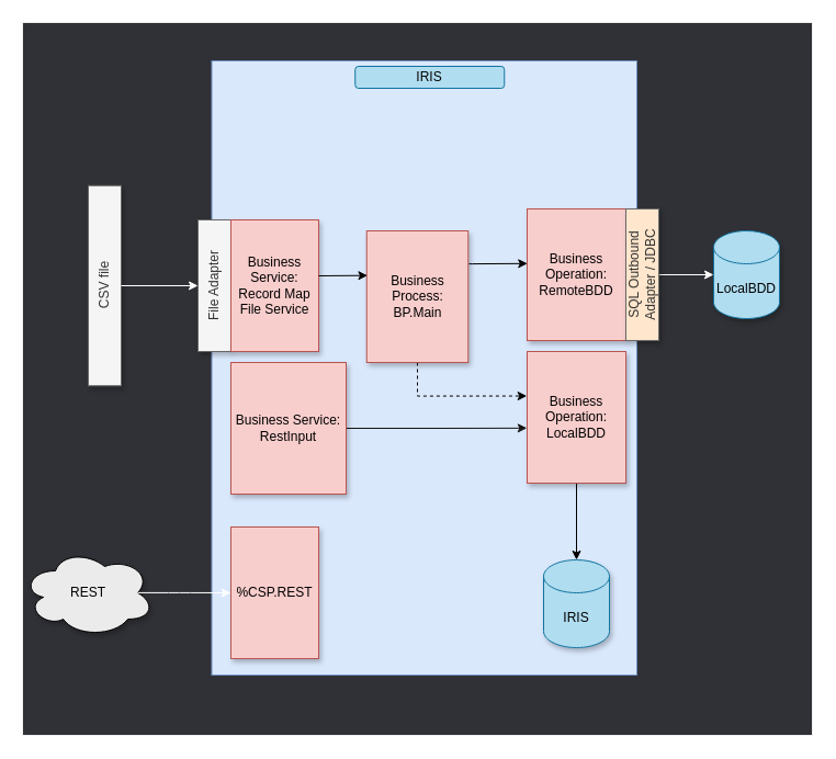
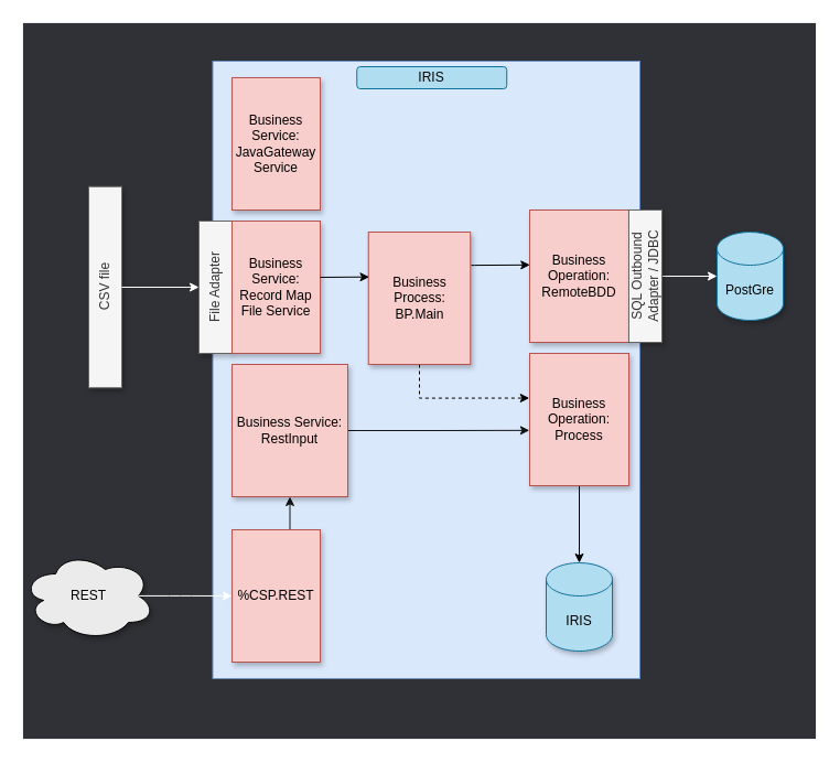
+ <mxCell id="23" value="&lt;font color=&quot;#000000&quot;&gt;Business Service:&lt;br&gt;JavaGateway Service&lt;/font&gt;" style="rounded=0;html=1;verticalAlign=middle;fillColor=#f8cecc;strokeColor=#b85450;shadow=1;whiteSpace=wrap;" parent="1" vertex="1"><mxGeometry x="210" y="70" width="80" height="120" as="geometry" /></mxCell>
- <mxCell id="24" value="SQL Outbound Adapter / JDBC" style="rounded=0;whiteSpace=wrap;html=1;verticalAlign=middle;horizontal=0;align=center;fillColor=#ffe6cc;strokeColor=#666666;fontColor=#333333;shadow=1;" parent="1" vertex="1"><mxGeometry x="570" y="190" width="30" height="120" as="geometry" /></mxCell>
+ <mxCell id="24" value="SQL Outbound Adapter / JDBC" style="rounded=0;whiteSpace=wrap;html=1;verticalAlign=middle;horizontal=0;align=center;fillColor=#f5f5f5;strokeColor=#666666;fontColor=#333333;shadow=1;" parent="1" vertex="1"><mxGeometry x="570" y="190" width="30" height="120" as="geometry" /></mxCell>
- <mxCell id="22" value="&lt;div&gt;&lt;font color=&quot;#000000&quot;&gt;LocalBDD&lt;/font&gt;&lt;/div&gt;" style="shape=cylinder3;whiteSpace=wrap;html=1;boundedLbl=1;backgroundOutline=1;size=15;rounded=0;shadow=1;glass=0;sketch=0;fillColor=#b1ddf0;align=center;verticalAlign=middle;strokeColor=#10739e;" parent="1" vertex="1"><mxGeometry x="650" y="210" width="60" height="80" as="geometry" /></mxCell>
+ <mxCell id="22" value="&lt;div&gt;&lt;font color=&quot;#000000&quot;&gt;PostGre&lt;/font&gt;&lt;/div&gt;" style="shape=cylinder3;whiteSpace=wrap;html=1;boundedLbl=1;backgroundOutline=1;size=15;rounded=0;shadow=1;glass=0;sketch=0;fillColor=#b1ddf0;align=center;verticalAlign=middle;strokeColor=#10739e;" parent="1" vertex="1"><mxGeometry x="650" y="210" width="60" height="80" as="geometry" /></mxCell>
- <mxCell id="5" value="&lt;font color=&quot;#000000&quot;&gt;Business Operation:&lt;br&gt;LocalBDD&lt;/font&gt;" style="rounded=0;whiteSpace=wrap;html=1;verticalAlign=middle;fillColor=#f8cecc;strokeColor=#b85450;shadow=1;" parent="1" vertex="1"><mxGeometry x="480" y="320" width="90" height="120" as="geometry" /></mxCell>
+ <mxCell id="5" value="&lt;font color=&quot;#000000&quot;&gt;Business Operation:&lt;br&gt;Process&lt;/font&gt;" style="rounded=0;whiteSpace=wrap;html=1;verticalAlign=middle;fillColor=#f8cecc;strokeColor=#b85450;shadow=1;" parent="1" vertex="1"><mxGeometry x="480" y="320" width="90" height="120" as="geometry" /></mxCell>
+ <mxCell id="13" style="edgeStyle=orthogonalEdgeStyle;rounded=0;orthogonalLoop=1;jettySize=auto;html=1;exitX=0.5;exitY=0;exitDx=0;exitDy=0;entryX=0.5;entryY=1;entryDx=0;entryDy=0;startArrow=none;startFill=0;strokeColor=#141414;" parent="1" source="14" target="26" edge="1"><mxGeometry relative="1" as="geometry" /></mxCell>
